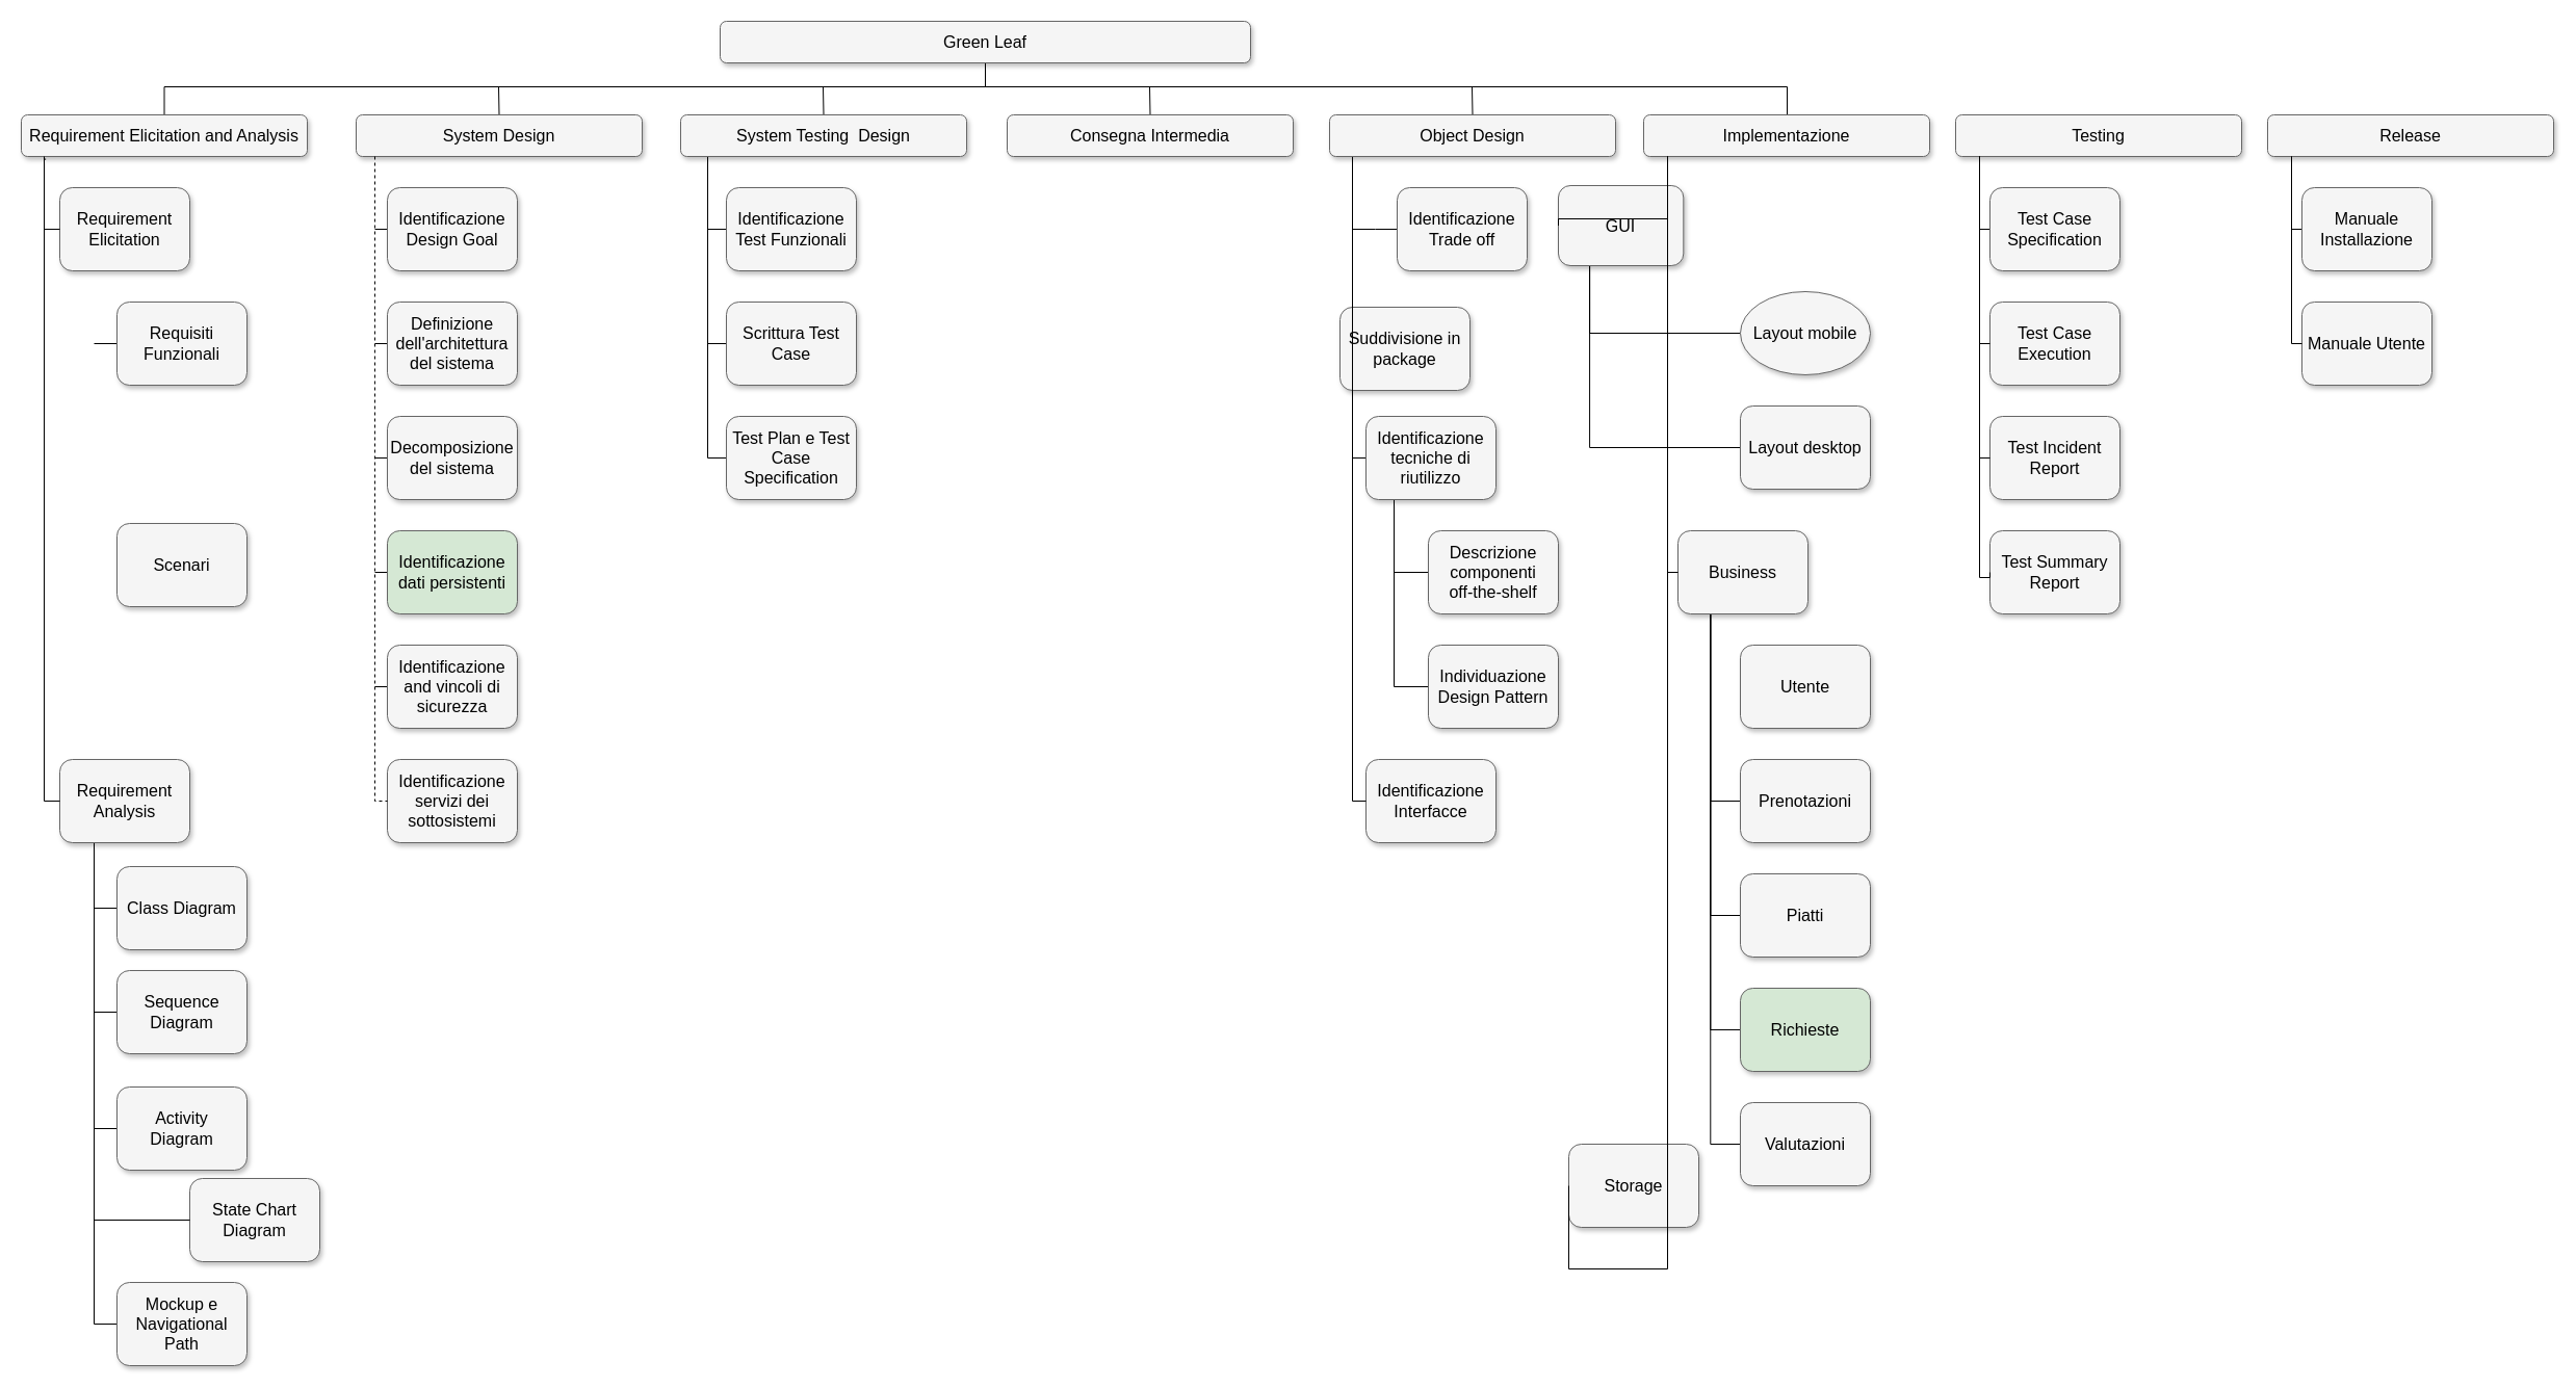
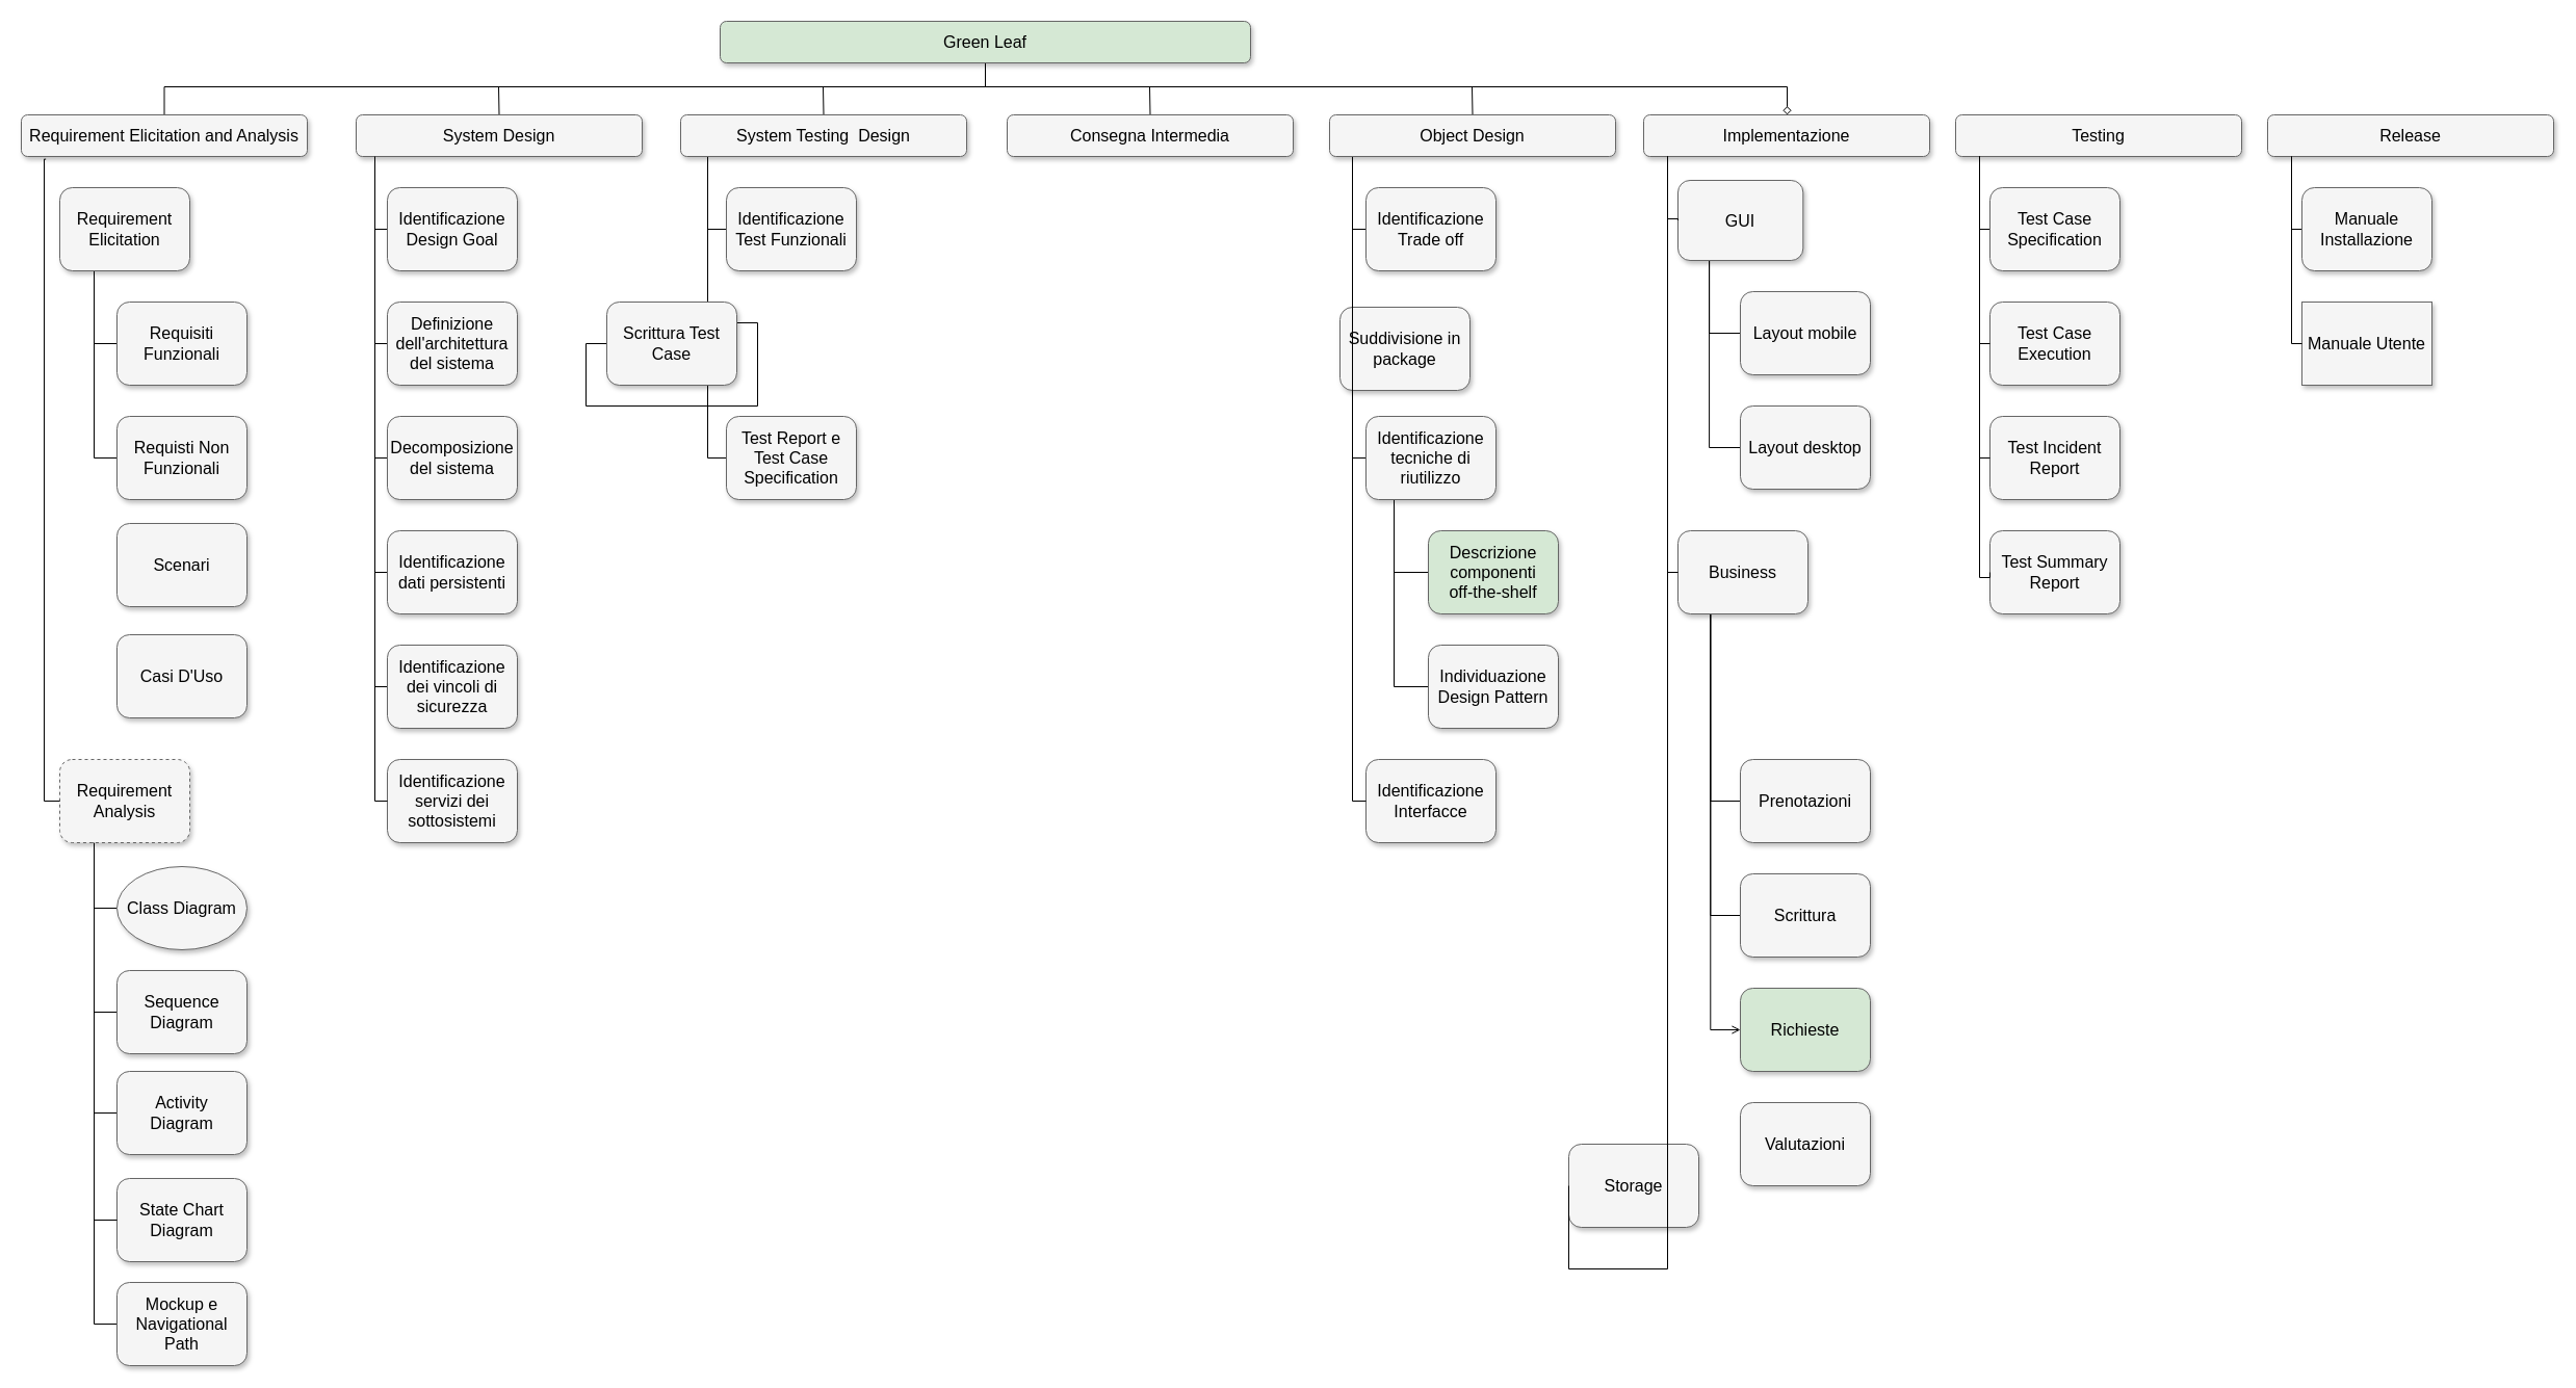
- <mxCell id="4" value="Green Leaf" style="whiteSpace=wrap;html=1;rounded=1;shadow=1;strokeWidth=1;fontSize=16;align=center;fillColor=#f5f5f5;strokeColor=#666666;" parent="1" vertex="1"><mxGeometry x="692" y="20" width="510" height="40" as="geometry" /></mxCell>
+ <mxCell id="4" value="Green Leaf" style="whiteSpace=wrap;html=1;rounded=1;shadow=1;strokeWidth=1;fontSize=16;align=center;fillColor=#d5e8d4;strokeColor=#666666;" parent="1" vertex="1"><mxGeometry x="692" y="20" width="510" height="40" as="geometry" /></mxCell>
- <mxCell id="2" style="edgeStyle=orthogonalEdgeStyle;rounded=0;orthogonalLoop=1;jettySize=auto;html=1;exitX=0.5;exitY=1;exitDx=0;exitDy=0;endArrow=none;endFill=0;" parent="1" source="4" target="9" edge="1"><mxGeometry relative="1" as="geometry"><Array as="points"><mxPoint x="947" y="83" /><mxPoint x="1718" y="83" /></Array></mxGeometry></mxCell>
+ <mxCell id="2" style="edgeStyle=orthogonalEdgeStyle;rounded=0;orthogonalLoop=1;jettySize=auto;html=1;exitX=0.5;exitY=1;exitDx=0;exitDy=0;endArrow=diamond;endFill=0;" parent="1" source="4" target="9" edge="1"><mxGeometry relative="1" as="geometry"><Array as="points"><mxPoint x="947" y="83" /><mxPoint x="1718" y="83" /></Array></mxGeometry></mxCell>
- <mxCell id="54" value="GUI" style="whiteSpace=wrap;html=1;rounded=1;shadow=1;strokeWidth=1;fontSize=16;align=center;fillColor=#f5f5f5;strokeColor=#666666;" parent="1" vertex="1"><mxGeometry x="1498" y="178" width="120.31" height="77" as="geometry" /></mxCell>
+ <mxCell id="54" value="GUI" style="whiteSpace=wrap;html=1;rounded=1;shadow=1;strokeWidth=1;fontSize=16;align=center;fillColor=#f5f5f5;strokeColor=#666666;" parent="1" vertex="1"><mxGeometry x="1613" y="173" width="120.31" height="77" as="geometry" /></mxCell>
- <mxCell id="16" style="edgeStyle=orthogonalEdgeStyle;html=1;startSize=6;endFill=0;endSize=6;strokeWidth=1;fontSize=16;rounded=0;endArrow=none;entryX=0;entryY=0.5;entryDx=0;entryDy=0;" parent="1" source="8" target="12" edge="1"><mxGeometry relative="1" as="geometry"><Array as="points"><mxPoint x="42" y="220" /></Array></mxGeometry></mxCell>
- <mxCell id="41" value="Identificazione Trade off" style="whiteSpace=wrap;html=1;rounded=1;shadow=1;strokeWidth=1;fontSize=16;align=center;fillColor=#f5f5f5;strokeColor=#666666;" parent="1" vertex="1"><mxGeometry x="1343" y="180" width="125" height="80" as="geometry" /></mxCell>
+ <mxCell id="41" value="Identificazione Trade off" style="whiteSpace=wrap;html=1;rounded=1;shadow=1;strokeWidth=1;fontSize=16;align=center;fillColor=#f5f5f5;strokeColor=#666666;" parent="1" vertex="1"><mxGeometry x="1313" y="180" width="125" height="80" as="geometry" /></mxCell>
- <mxCell id="55" value="Layout mobile" style="ellipse;whiteSpace=wrap;html=1;shadow=1;strokeWidth=1;fontSize=16;align=center;fillColor=#f5f5f5;strokeColor=#666666;" parent="1" vertex="1"><mxGeometry x="1673" y="280" width="125" height="80" as="geometry" /></mxCell>
+ <mxCell id="55" value="Layout mobile" style="whiteSpace=wrap;html=1;rounded=1;shadow=1;strokeWidth=1;fontSize=16;align=center;fillColor=#f5f5f5;strokeColor=#666666;" parent="1" vertex="1"><mxGeometry x="1673" y="280" width="125" height="80" as="geometry" /></mxCell>
- <mxCell id="94" value="Scrittura Test Case" style="whiteSpace=wrap;html=1;rounded=1;shadow=1;strokeWidth=1;fontSize=16;align=center;fillColor=#f5f5f5;strokeColor=#666666;" vertex="1" parent="1"><mxGeometry x="698" y="290" width="125" height="80" as="geometry" /></mxCell>
+ <mxCell id="94" value="Scrittura Test Case" style="whiteSpace=wrap;html=1;rounded=1;shadow=1;strokeWidth=1;fontSize=16;align=center;fillColor=#f5f5f5;strokeColor=#666666;" vertex="1" parent="1"><mxGeometry x="583" y="290" width="125" height="80" as="geometry" /></mxCell>
- <mxCell id="82" value="Manuale Utente" style="whiteSpace=wrap;html=1;rounded=1;shadow=1;strokeWidth=1;fontSize=16;align=center;fillColor=#f5f5f5;strokeColor=#666666;" parent="1" vertex="1"><mxGeometry x="2213" y="290" width="125" height="80" as="geometry" /></mxCell>
+ <mxCell id="82" value="Manuale Utente" style="whiteSpace=wrap;html=1;shadow=1;strokeWidth=1;fontSize=16;align=center;fillColor=#f5f5f5;strokeColor=#666666;rounded=0;" parent="1" vertex="1"><mxGeometry x="2213" y="290" width="125" height="80" as="geometry" /></mxCell>
+ <mxCell id="11" style="edgeStyle=orthogonalEdgeStyle;rounded=0;orthogonalLoop=1;jettySize=auto;html=1;exitX=0.25;exitY=1;exitDx=0;exitDy=0;entryX=0;entryY=0.5;entryDx=0;entryDy=0;endArrow=none;endFill=0;" parent="1" source="12" target="13" edge="1"><mxGeometry relative="1" as="geometry"><Array as="points"><mxPoint x="90" y="260" /><mxPoint x="90" y="440" /></Array></mxGeometry></mxCell>
+ <mxCell id="13" value="Requisti Non Funzionali" style="whiteSpace=wrap;html=1;rounded=1;shadow=1;strokeWidth=1;fontSize=16;align=center;fillColor=#f5f5f5;strokeColor=#666666;" parent="1" vertex="1"><mxGeometry x="112" y="400" width="125" height="80" as="geometry" /></mxCell>
- <mxCell id="95" value="Test Plan e Test Case Specification" style="whiteSpace=wrap;html=1;rounded=1;shadow=1;strokeWidth=1;fontSize=16;align=center;fillColor=#f5f5f5;strokeColor=#666666;" vertex="1" parent="1"><mxGeometry x="698" y="400" width="125" height="80" as="geometry" /></mxCell>
+ <mxCell id="95" value="Test Report e Test Case Specification" style="whiteSpace=wrap;html=1;rounded=1;shadow=1;strokeWidth=1;fontSize=16;align=center;fillColor=#f5f5f5;strokeColor=#666666;" vertex="1" parent="1"><mxGeometry x="698" y="400" width="125" height="80" as="geometry" /></mxCell>
- <mxCell id="39" style="edgeStyle=orthogonalEdgeStyle;html=1;startSize=6;endFill=0;endSize=6;strokeWidth=1;fontSize=16;rounded=0;endArrow=none;entryX=0;entryY=0.5;entryDx=0;entryDy=0;dashed=1;" parent="1" target="38" edge="1" source="6"><mxGeometry relative="1" as="geometry"><Array as="points"><mxPoint x="360" y="770" /></Array><mxPoint x="361.999" y="160" as="sourcePoint" /><mxPoint x="372" y="670" as="targetPoint" /></mxGeometry></mxCell>
+ <mxCell id="39" style="edgeStyle=orthogonalEdgeStyle;html=1;startSize=6;endFill=0;endSize=6;strokeWidth=1;fontSize=16;rounded=0;endArrow=none;entryX=0;entryY=0.5;entryDx=0;entryDy=0;" parent="1" target="38" edge="1" source="6"><mxGeometry relative="1" as="geometry"><Array as="points"><mxPoint x="360" y="770" /></Array><mxPoint x="361.999" y="160" as="sourcePoint" /><mxPoint x="372" y="670" as="targetPoint" /></mxGeometry></mxCell>
- <mxCell id="35" value="Identificazione dati persistenti" style="whiteSpace=wrap;html=1;rounded=1;shadow=1;strokeWidth=1;fontSize=16;align=center;fillColor=#d5e8d4;strokeColor=#666666;" parent="1" vertex="1"><mxGeometry x="372" y="510" width="125" height="80" as="geometry" /></mxCell>
+ <mxCell id="35" value="Identificazione dati persistenti" style="whiteSpace=wrap;html=1;rounded=1;shadow=1;strokeWidth=1;fontSize=16;align=center;fillColor=#f5f5f5;strokeColor=#666666;" parent="1" vertex="1"><mxGeometry x="372" y="510" width="125" height="80" as="geometry" /></mxCell>
- <mxCell id="48" value="Descrizione componenti &lt;br&gt;off-the-shelf" style="whiteSpace=wrap;html=1;rounded=1;shadow=1;strokeWidth=1;fontSize=16;align=center;fillColor=#f5f5f5;strokeColor=#666666;" parent="1" vertex="1"><mxGeometry x="1373" y="510" width="125" height="80" as="geometry" /></mxCell>
+ <mxCell id="48" value="Descrizione componenti &lt;br&gt;off-the-shelf" style="whiteSpace=wrap;html=1;rounded=1;shadow=1;strokeWidth=1;fontSize=16;align=center;fillColor=#d5e8d4;strokeColor=#666666;" parent="1" vertex="1"><mxGeometry x="1373" y="510" width="125" height="80" as="geometry" /></mxCell>
+ <mxCell id="20" value="Casi D'Uso" style="whiteSpace=wrap;html=1;rounded=1;shadow=1;strokeWidth=1;fontSize=16;align=center;fillColor=#f5f5f5;strokeColor=#666666;" parent="1" vertex="1"><mxGeometry x="112" y="610" width="125" height="80" as="geometry" /></mxCell>
- <mxCell id="37" value="Identificazione and vincoli di sicurezza" style="whiteSpace=wrap;html=1;rounded=1;shadow=1;strokeWidth=1;fontSize=16;align=center;fillColor=#f5f5f5;strokeColor=#666666;" parent="1" vertex="1"><mxGeometry x="372" y="620" width="125" height="80" as="geometry" /></mxCell>
+ <mxCell id="37" value="Identificazione dei vincoli di sicurezza" style="whiteSpace=wrap;html=1;rounded=1;shadow=1;strokeWidth=1;fontSize=16;align=center;fillColor=#f5f5f5;strokeColor=#666666;" parent="1" vertex="1"><mxGeometry x="372" y="620" width="125" height="80" as="geometry" /></mxCell>
- <mxCell id="70" value="Utente" style="whiteSpace=wrap;html=1;rounded=1;shadow=1;strokeWidth=1;fontSize=16;align=center;fillColor=#f5f5f5;strokeColor=#666666;" parent="1" vertex="1"><mxGeometry x="1673" y="620" width="125" height="80" as="geometry" /></mxCell>
- <mxCell id="18" value="Requirement&lt;br&gt;Analysis" style="whiteSpace=wrap;html=1;rounded=1;shadow=1;strokeWidth=1;fontSize=16;align=center;fillColor=#f5f5f5;strokeColor=#666666;" parent="1" vertex="1"><mxGeometry x="57" y="730" width="125" height="80" as="geometry" /></mxCell>
+ <mxCell id="18" value="Requirement&lt;br&gt;Analysis" style="whiteSpace=wrap;html=1;rounded=1;shadow=1;strokeWidth=1;fontSize=16;align=center;fillColor=#f5f5f5;strokeColor=#666666;dashed=1;" parent="1" vertex="1"><mxGeometry x="57" y="730" width="125" height="80" as="geometry" /></mxCell>
- <mxCell id="25" value="Class Diagram" style="whiteSpace=wrap;html=1;rounded=1;shadow=1;strokeWidth=1;fontSize=16;align=center;fillColor=#f5f5f5;strokeColor=#666666;" parent="1" vertex="1"><mxGeometry x="112" y="833" width="125" height="80" as="geometry" /></mxCell>
+ <mxCell id="25" value="Class Diagram" style="ellipse;whiteSpace=wrap;html=1;shadow=1;strokeWidth=1;fontSize=16;align=center;fillColor=#f5f5f5;strokeColor=#666666;" parent="1" vertex="1"><mxGeometry x="112" y="833" width="125" height="80" as="geometry" /></mxCell>
- <mxCell id="72" value="Piatti" style="whiteSpace=wrap;html=1;rounded=1;shadow=1;strokeWidth=1;fontSize=16;align=center;fillColor=#f5f5f5;strokeColor=#666666;" parent="1" vertex="1"><mxGeometry x="1673" y="840" width="125" height="80" as="geometry" /></mxCell>
+ <mxCell id="72" value="Scrittura" style="whiteSpace=wrap;html=1;rounded=1;shadow=1;strokeWidth=1;fontSize=16;align=center;fillColor=#f5f5f5;strokeColor=#666666;" parent="1" vertex="1"><mxGeometry x="1673" y="840" width="125" height="80" as="geometry" /></mxCell>
- <mxCell id="59" style="edgeStyle=orthogonalEdgeStyle;rounded=0;orthogonalLoop=1;jettySize=auto;html=1;exitX=0.25;exitY=1;exitDx=0;exitDy=0;entryX=0;entryY=0.5;entryDx=0;entryDy=0;endArrow=none;endFill=0;" parent="1" source="61" target="73" edge="1"><mxGeometry relative="1" as="geometry" /></mxCell>
+ <mxCell id="59" style="edgeStyle=orthogonalEdgeStyle;rounded=0;orthogonalLoop=1;jettySize=auto;html=1;exitX=0.25;exitY=1;exitDx=0;exitDy=0;entryX=0;entryY=0.5;entryDx=0;entryDy=0;endArrow=open;endFill=0;" parent="1" source="61" target="73" edge="1"><mxGeometry relative="1" as="geometry" /></mxCell>
- <mxCell id="60" style="edgeStyle=orthogonalEdgeStyle;rounded=0;orthogonalLoop=1;jettySize=auto;html=1;exitX=0.25;exitY=1;exitDx=0;exitDy=0;entryX=0;entryY=0.5;entryDx=0;entryDy=0;endArrow=none;endFill=0;" parent="1" source="61" target="74" edge="1"><mxGeometry relative="1" as="geometry" /></mxCell>
- <mxCell id="85" value="Activity&lt;br&gt;Diagram" style="whiteSpace=wrap;html=1;rounded=1;shadow=1;strokeWidth=1;fontSize=16;align=center;fillColor=#f5f5f5;strokeColor=#666666;" vertex="1" parent="1"><mxGeometry x="112" y="1045" width="125" height="80" as="geometry" /></mxCell>
+ <mxCell id="85" value="Activity&lt;br&gt;Diagram" style="whiteSpace=wrap;html=1;rounded=1;shadow=1;strokeWidth=1;fontSize=16;align=center;fillColor=#f5f5f5;strokeColor=#666666;" vertex="1" parent="1"><mxGeometry x="112" y="1030" width="125" height="80" as="geometry" /></mxCell>
- <mxCell id="26" value="State Chart Diagram" style="whiteSpace=wrap;html=1;rounded=1;shadow=1;strokeWidth=1;fontSize=16;align=center;fillColor=#f5f5f5;strokeColor=#666666;" parent="1" vertex="1"><mxGeometry x="182" y="1133" width="125" height="80" as="geometry" /></mxCell>
+ <mxCell id="26" value="State Chart Diagram" style="whiteSpace=wrap;html=1;rounded=1;shadow=1;strokeWidth=1;fontSize=16;align=center;fillColor=#f5f5f5;strokeColor=#666666;" parent="1" vertex="1"><mxGeometry x="112" y="1133" width="125" height="80" as="geometry" /></mxCell>
